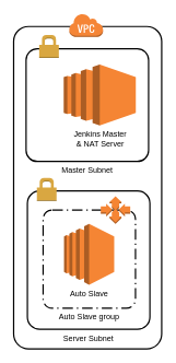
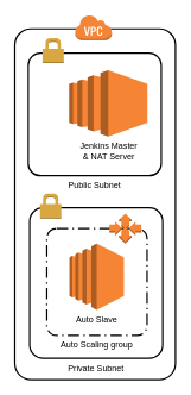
- <mxCell id="5" value="Master Subnet" style="rounded=1;arcSize=10;dashed=0;strokeColor=#000000;fillColor=none;gradientColor=none;strokeWidth=2;labelPosition=center;verticalLabelPosition=bottom;align=center;verticalAlign=top;" vertex="1" parent="1"><mxGeometry x="39" y="74" width="187" height="172" as="geometry" /></mxCell>
+ <mxCell id="5" value="Public Subnet" style="rounded=1;arcSize=10;dashed=0;strokeColor=#000000;fillColor=none;gradientColor=none;strokeWidth=2;labelPosition=center;verticalLabelPosition=bottom;align=center;verticalAlign=top;" vertex="1" parent="1"><mxGeometry x="39" y="74" width="187" height="172" as="geometry" /></mxCell>
- <mxCell id="4" value="Auto Slave group" style="rounded=1;arcSize=10;dashed=1;strokeColor=#000000;fillColor=none;gradientColor=none;dashPattern=8 3 1 3;strokeWidth=2;verticalAlign=top;labelPosition=center;verticalLabelPosition=bottom;align=center;" vertex="1" parent="1"><mxGeometry x="65" y="320" width="141" height="150" as="geometry" /></mxCell>
+ <mxCell id="4" value="Auto Scaling group" style="rounded=1;arcSize=10;dashed=1;strokeColor=#000000;fillColor=none;gradientColor=none;dashPattern=8 3 1 3;strokeWidth=2;verticalAlign=top;labelPosition=center;verticalLabelPosition=bottom;align=center;" vertex="1" parent="1"><mxGeometry x="65" y="320" width="141" height="150" as="geometry" /></mxCell>
- <mxCell id="3" value="Server Subnet" style="rounded=1;arcSize=10;dashed=0;strokeColor=#000000;fillColor=none;gradientColor=none;strokeWidth=2;labelPosition=center;verticalLabelPosition=bottom;align=center;verticalAlign=top;" vertex="1" parent="1"><mxGeometry x="41" y="291" width="187" height="211" as="geometry" /></mxCell>
+ <mxCell id="3" value="Private Subnet" style="rounded=1;arcSize=10;dashed=0;strokeColor=#000000;fillColor=none;gradientColor=none;strokeWidth=2;labelPosition=center;verticalLabelPosition=bottom;align=center;verticalAlign=top;" vertex="1" parent="1"><mxGeometry x="41" y="291" width="187" height="211" as="geometry" /></mxCell>
